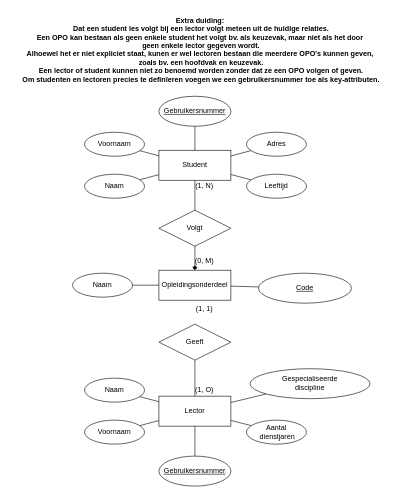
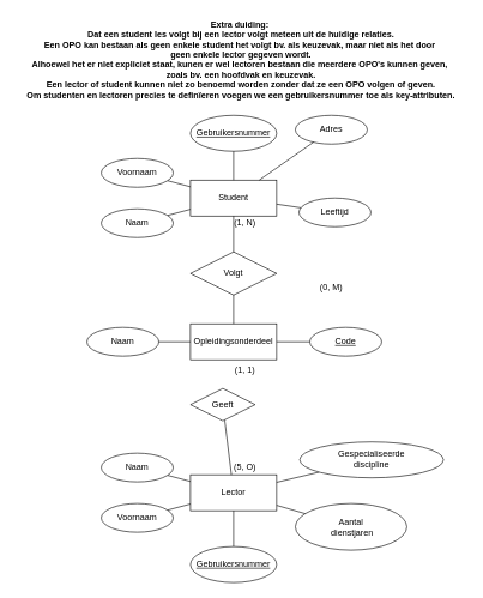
- <mxCell id="11" value="Adres" style="ellipse;whiteSpace=wrap;html=1;align=center;" parent="1" vertex="1"><mxGeometry x="410" y="220" width="100" height="40" as="geometry" /></mxCell>
+ <mxCell id="11" value="Adres" style="ellipse;whiteSpace=wrap;html=1;align=center;" parent="1" vertex="1"><mxGeometry x="410" y="160" width="100" height="40" as="geometry" /></mxCell>
- <mxCell id="12" value="Leeftijd" style="ellipse;whiteSpace=wrap;html=1;align=center;" parent="1" vertex="1"><mxGeometry x="410" y="290" width="100" height="40" as="geometry" /></mxCell>
+ <mxCell id="12" value="Leeftijd" style="ellipse;whiteSpace=wrap;html=1;align=center;" parent="1" vertex="1"><mxGeometry x="415" y="275" width="100" height="40" as="geometry" /></mxCell>
- <mxCell id="5" value="" style="endArrow=diamond;html=1;rounded=0;" parent="1" source="3" target="2" edge="1"><mxGeometry relative="1" as="geometry"><mxPoint x="250" y="500" as="sourcePoint" /><mxPoint x="410" y="500" as="targetPoint" /></mxGeometry></mxCell>
+ <mxCell id="5" value="" style="endArrow=none;html=1;rounded=0;" parent="1" source="3" target="2" edge="1"><mxGeometry relative="1" as="geometry"><mxPoint x="250" y="500" as="sourcePoint" /><mxPoint x="410" y="500" as="targetPoint" /></mxGeometry></mxCell>
- <mxCell id="23" value="(0, M)" style="text;html=1;strokeColor=none;fillColor=none;align=center;verticalAlign=middle;whiteSpace=wrap;rounded=0;" parent="1" vertex="1"><mxGeometry x="310" y="420" width="60" height="30" as="geometry" /></mxCell>
+ <mxCell id="23" value="(0, M)" style="text;html=1;strokeColor=none;fillColor=none;align=center;verticalAlign=middle;whiteSpace=wrap;rounded=0;" parent="1" vertex="1"><mxGeometry x="430" y="385" width="60" height="30" as="geometry" /></mxCell>
- <mxCell id="27" value="Code" style="ellipse;whiteSpace=wrap;html=1;align=center;fontStyle=4;" parent="1" vertex="1"><mxGeometry x="430" y="455" width="155" height="50" as="geometry" /></mxCell>
+ <mxCell id="27" value="Code" style="ellipse;whiteSpace=wrap;html=1;align=center;fontStyle=4;" parent="1" vertex="1"><mxGeometry x="430" y="455" width="100" height="40" as="geometry" /></mxCell>
- <mxCell id="8" value="Geeft" style="shape=rhombus;perimeter=rhombusPerimeter;whiteSpace=wrap;html=1;align=center;" parent="1" vertex="1"><mxGeometry x="264" y="540" width="120" height="60" as="geometry" /></mxCell>
+ <mxCell id="8" value="Geeft" style="shape=rhombus;perimeter=rhombusPerimeter;whiteSpace=wrap;html=1;align=center;" parent="1" vertex="1"><mxGeometry x="264" y="540" width="90" height="45" as="geometry" /></mxCell>
- <mxCell id="25" value="(1, O)" style="text;html=1;strokeColor=none;fillColor=none;align=center;verticalAlign=middle;whiteSpace=wrap;rounded=0;" parent="1" vertex="1"><mxGeometry x="310" y="635" width="60" height="30" as="geometry" /></mxCell>
+ <mxCell id="25" value="(5, O)" style="text;html=1;strokeColor=none;fillColor=none;align=center;verticalAlign=middle;whiteSpace=wrap;rounded=0;" parent="1" vertex="1"><mxGeometry x="310" y="635" width="60" height="30" as="geometry" /></mxCell>
- <mxCell id="19" value="Aantal&lt;br&gt;&amp;nbsp;dienstjaren" style="ellipse;whiteSpace=wrap;html=1;align=center;" parent="1" vertex="1"><mxGeometry x="410" y="700" width="100" height="40" as="geometry" /></mxCell>
+ <mxCell id="19" value="Aantal&lt;br&gt;&amp;nbsp;dienstjaren" style="ellipse;whiteSpace=wrap;html=1;align=center;" parent="1" vertex="1"><mxGeometry x="410" y="700" width="155" height="65" as="geometry" /></mxCell>
